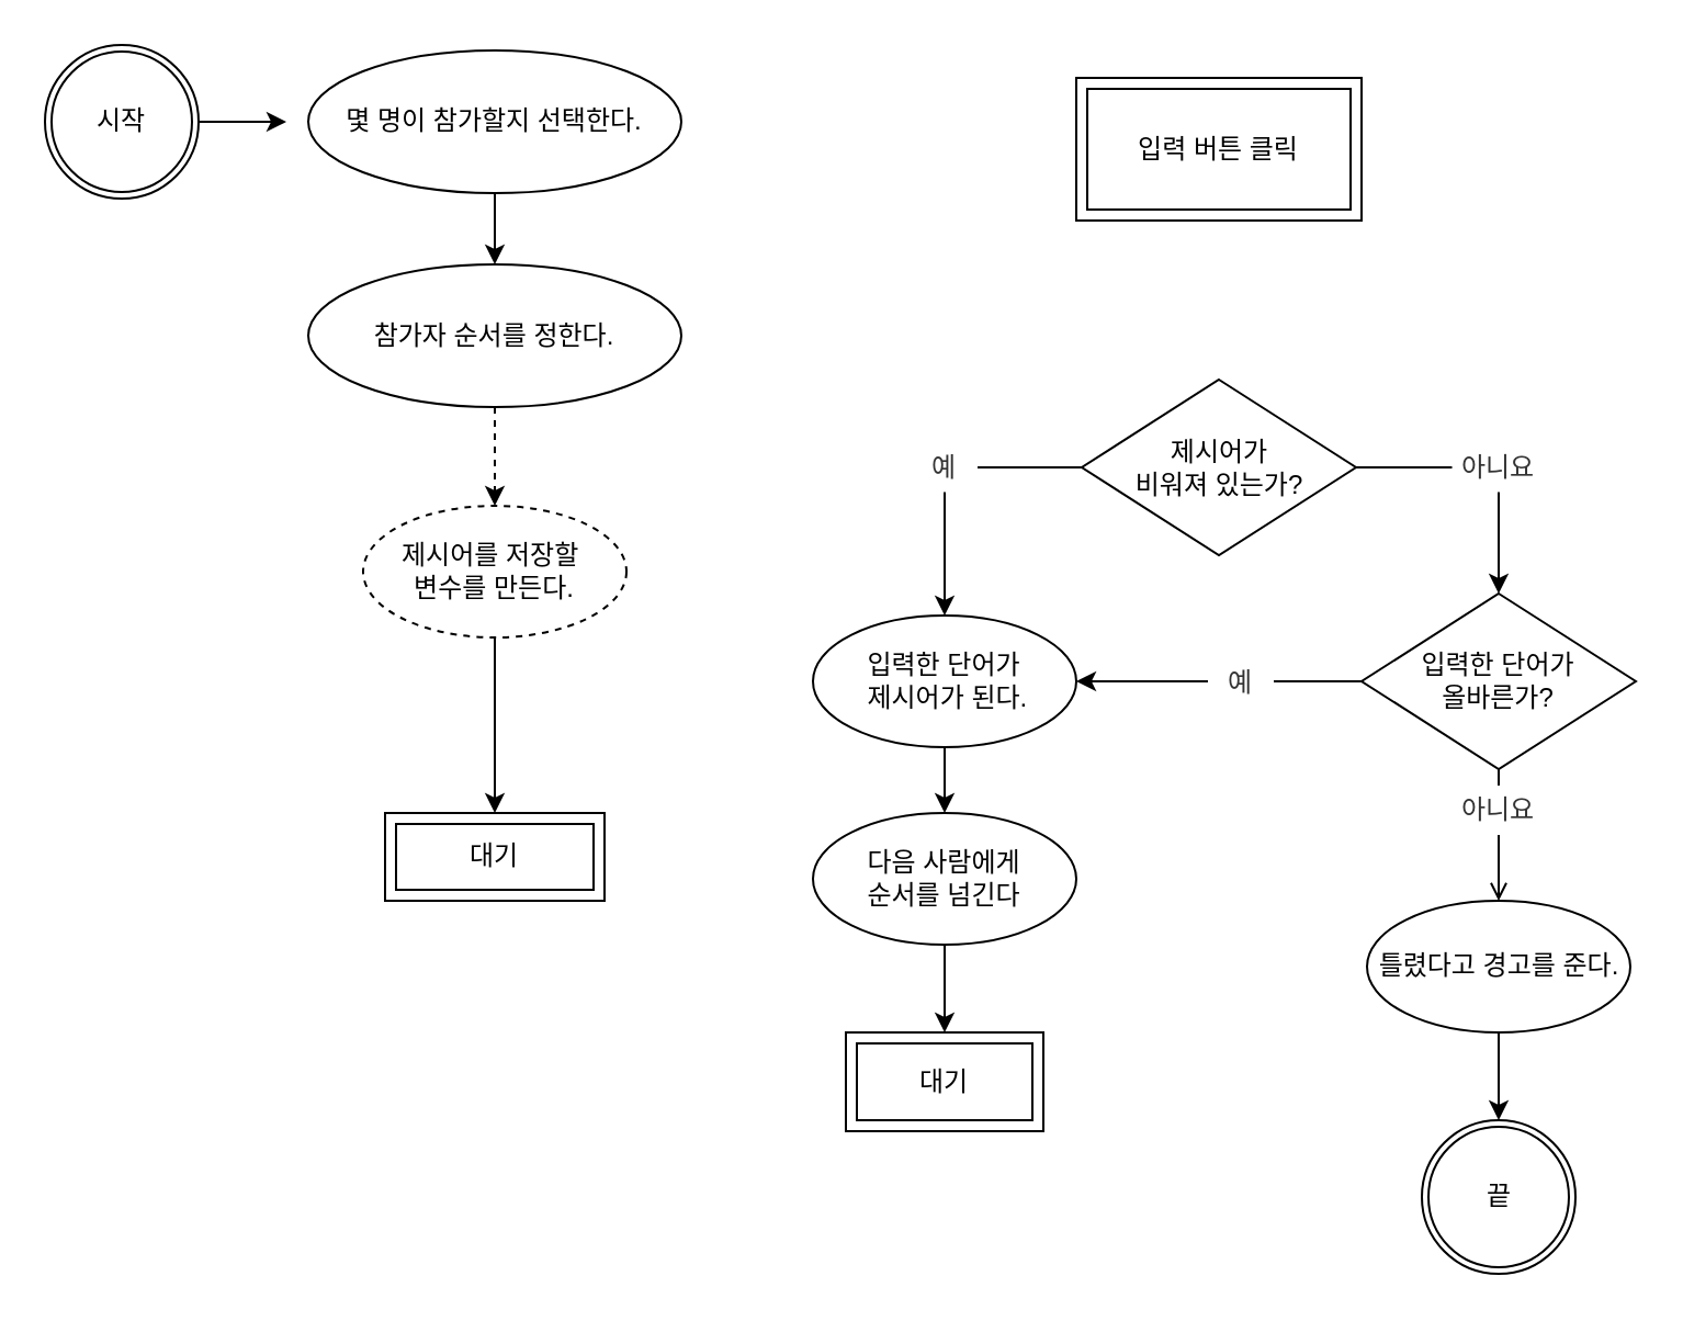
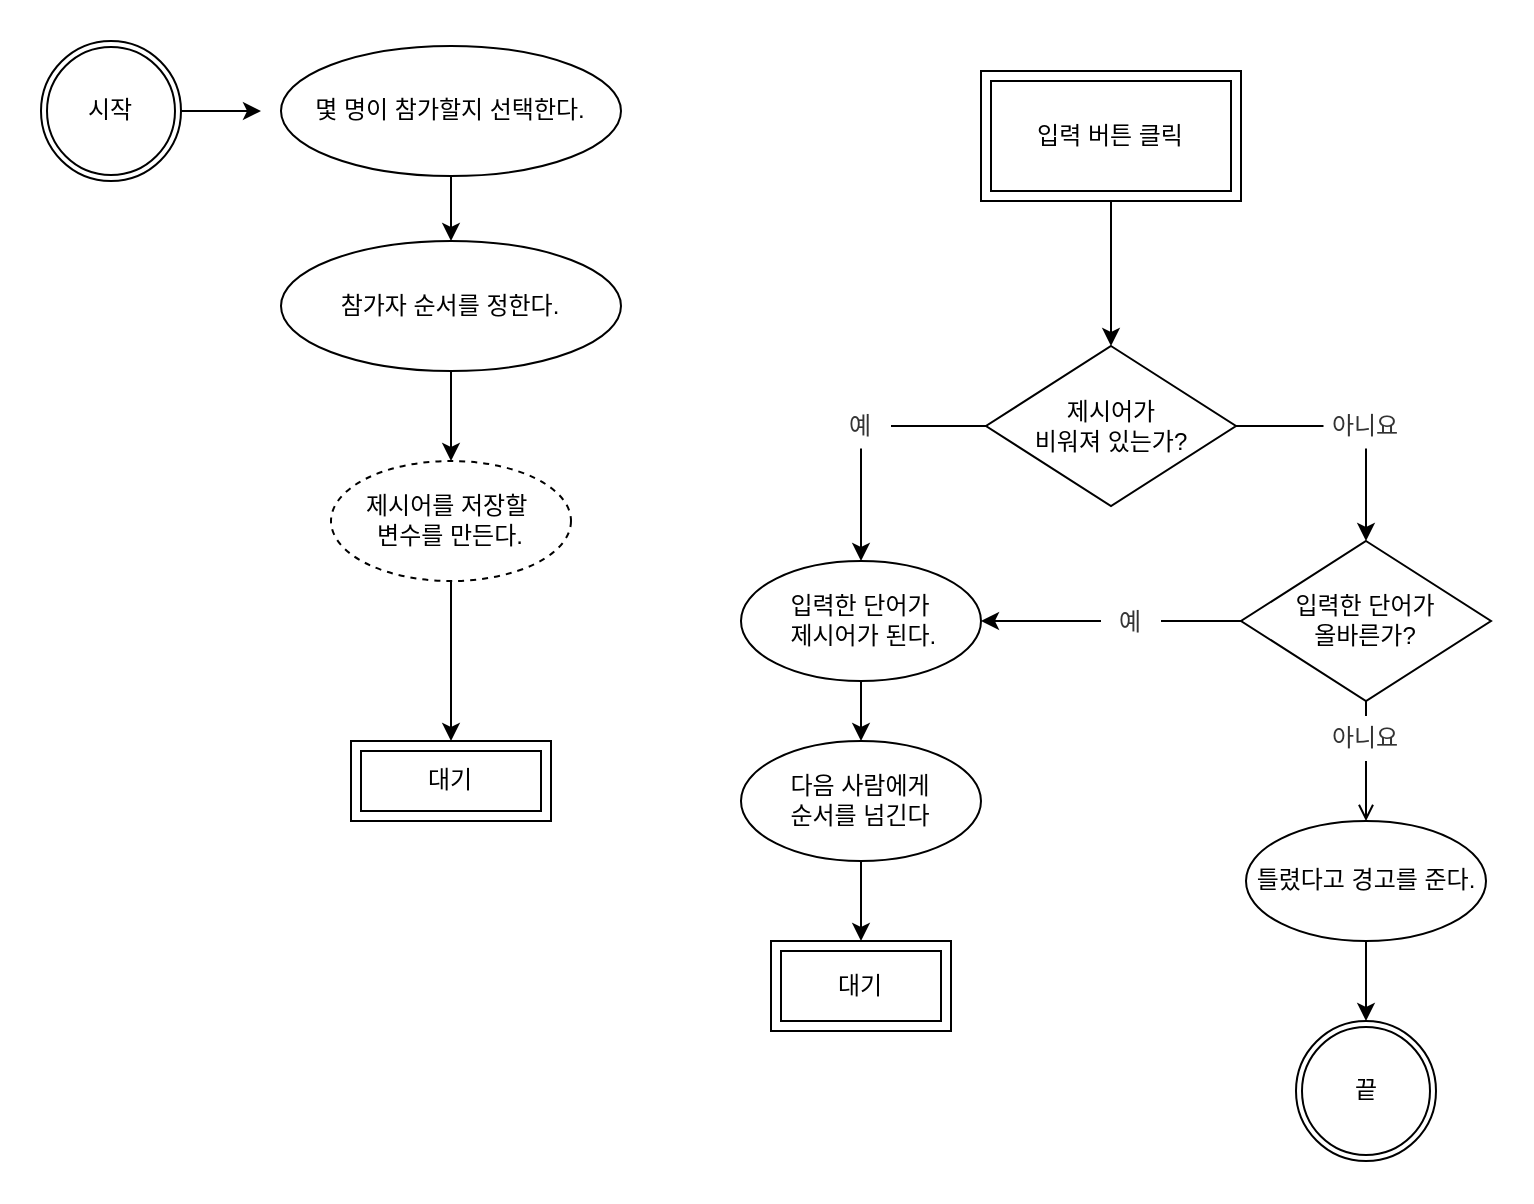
+ <mxCell id="9" value="" style="edgeStyle=orthogonalEdgeStyle;rounded=0;orthogonalLoop=1;jettySize=auto;html=1;" edge="1" parent="1" source="10" target="13"><mxGeometry relative="1" as="geometry" /></mxCell>
- <mxCell id="6" value="" style="edgeStyle=orthogonalEdgeStyle;rounded=0;orthogonalLoop=1;jettySize=auto;html=1;dashed=1;" edge="1" parent="1" source="7" target="30"><mxGeometry relative="1" as="geometry" /></mxCell>
+ <mxCell id="6" value="" style="edgeStyle=orthogonalEdgeStyle;rounded=0;orthogonalLoop=1;jettySize=auto;html=1;" edge="1" parent="1" source="7" target="30"><mxGeometry relative="1" as="geometry" /></mxCell>
